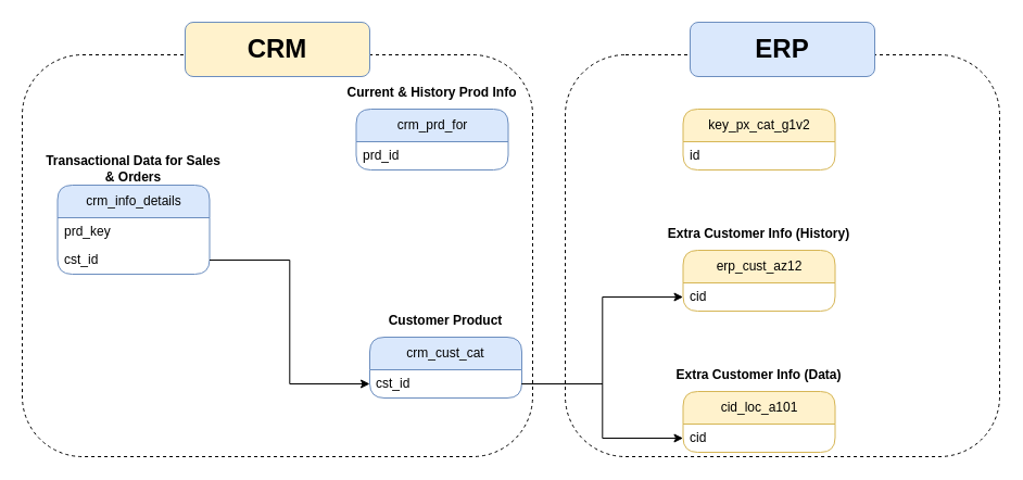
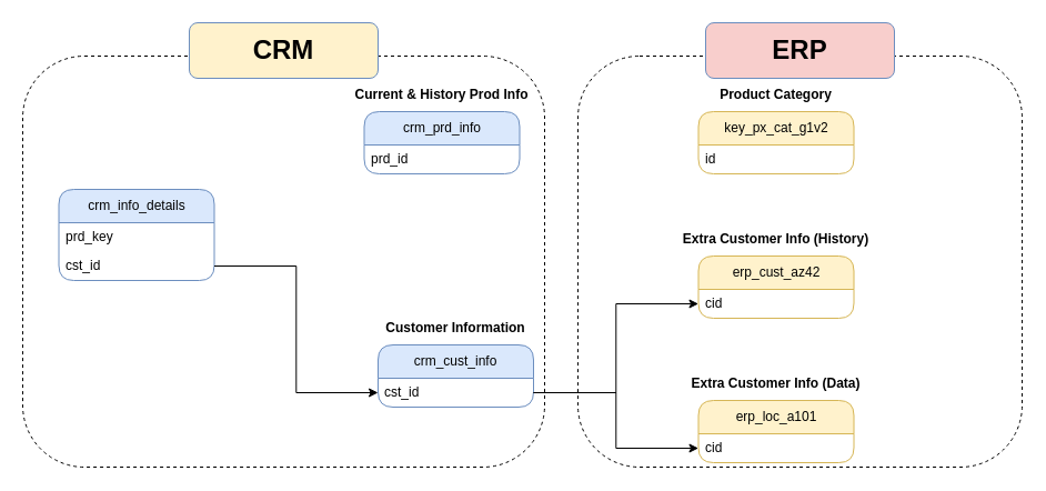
- <mxCell id="27" value="&lt;h1&gt;ERP&lt;/h1&gt;" style="rounded=1;whiteSpace=wrap;html=1;fillColor=#dae8fc;strokeColor=#6c8ebf;" vertex="1" parent="1"><mxGeometry x="635" y="20" width="170" height="50" as="geometry" /></mxCell>
+ <mxCell id="27" value="&lt;h1&gt;ERP&lt;/h1&gt;" style="rounded=1;whiteSpace=wrap;html=1;fillColor=#f8cecc;strokeColor=#6c8ebf;" vertex="1" parent="1"><mxGeometry x="635" y="20" width="170" height="50" as="geometry" /></mxCell>
+ <mxCell id="23" value="Product Category" style="rounded=1;whiteSpace=wrap;html=1;fillColor=none;dashed=1;fontStyle=1;strokeColor=none;" vertex="1" parent="1"><mxGeometry x="606" y="70" width="185" height="30" as="geometry" /></mxCell>
- <mxCell id="5" value="crm_prd_for" style="swimlane;fontStyle=0;childLayout=stackLayout;horizontal=1;startSize=30;horizontalStack=0;resizeParent=1;resizeParentMax=0;resizeLast=0;collapsible=1;marginBottom=0;whiteSpace=wrap;html=1;rounded=1;fillColor=#dae8fc;strokeColor=#6c8ebf;" vertex="1" parent="1"><mxGeometry x="327.5" y="100" width="140" height="56" as="geometry" /></mxCell>
+ <mxCell id="5" value="crm_prd_info" style="swimlane;fontStyle=0;childLayout=stackLayout;horizontal=1;startSize=30;horizontalStack=0;resizeParent=1;resizeParentMax=0;resizeLast=0;collapsible=1;marginBottom=0;whiteSpace=wrap;html=1;rounded=1;fillColor=#dae8fc;strokeColor=#6c8ebf;" vertex="1" parent="1"><mxGeometry x="327.5" y="100" width="140" height="56" as="geometry" /></mxCell>
- <mxCell id="11" value="Transactional Data for Sales &amp;amp; Orders" style="rounded=1;whiteSpace=wrap;html=1;fillColor=none;dashed=1;fontStyle=1;strokeColor=none;" vertex="1" parent="1"><mxGeometry x="40" y="140" width="165" height="30" as="geometry" /></mxCell>
- <mxCell id="13" value="erp_cust_az12" style="swimlane;fontStyle=0;childLayout=stackLayout;horizontal=1;startSize=30;horizontalStack=0;resizeParent=1;resizeParentMax=0;resizeLast=0;collapsible=1;marginBottom=0;whiteSpace=wrap;html=1;rounded=1;fillColor=#fff2cc;strokeColor=#d6b656;" vertex="1" parent="1"><mxGeometry x="628.5" y="230" width="140" height="56" as="geometry" /></mxCell>
+ <mxCell id="13" value="erp_cust_az42" style="swimlane;fontStyle=0;childLayout=stackLayout;horizontal=1;startSize=30;horizontalStack=0;resizeParent=1;resizeParentMax=0;resizeLast=0;collapsible=1;marginBottom=0;whiteSpace=wrap;html=1;rounded=1;fillColor=#fff2cc;strokeColor=#d6b656;" vertex="1" parent="1"><mxGeometry x="628.5" y="230" width="140" height="56" as="geometry" /></mxCell>
- <mxCell id="4" value="Customer Product" style="rounded=1;whiteSpace=wrap;html=1;fillColor=none;dashed=1;fontStyle=1;strokeColor=none;" vertex="1" parent="1"><mxGeometry x="345" y="280" width="130" height="30" as="geometry" /></mxCell>
+ <mxCell id="4" value="Customer Information" style="rounded=1;whiteSpace=wrap;html=1;fillColor=none;dashed=1;fontStyle=1;strokeColor=none;" vertex="1" parent="1"><mxGeometry x="345" y="280" width="130" height="30" as="geometry" /></mxCell>
- <mxCell id="2" value="crm_cust_cat" style="swimlane;fontStyle=0;childLayout=stackLayout;horizontal=1;startSize=30;horizontalStack=0;resizeParent=1;resizeParentMax=0;resizeLast=0;collapsible=1;marginBottom=0;whiteSpace=wrap;html=1;rounded=1;fillColor=#dae8fc;strokeColor=#6c8ebf;" vertex="1" parent="1"><mxGeometry x="340" y="310" width="140" height="56" as="geometry" /></mxCell>
+ <mxCell id="2" value="crm_cust_info" style="swimlane;fontStyle=0;childLayout=stackLayout;horizontal=1;startSize=30;horizontalStack=0;resizeParent=1;resizeParentMax=0;resizeLast=0;collapsible=1;marginBottom=0;whiteSpace=wrap;html=1;rounded=1;fillColor=#dae8fc;strokeColor=#6c8ebf;" vertex="1" parent="1"><mxGeometry x="340" y="310" width="140" height="56" as="geometry" /></mxCell>
- <mxCell id="17" value="cid_loc_a101" style="swimlane;fontStyle=0;childLayout=stackLayout;horizontal=1;startSize=30;horizontalStack=0;resizeParent=1;resizeParentMax=0;resizeLast=0;collapsible=1;marginBottom=0;whiteSpace=wrap;html=1;rounded=1;fillColor=#fff2cc;strokeColor=#d6b656;" vertex="1" parent="1"><mxGeometry x="628.5" y="360" width="140" height="56" as="geometry" /></mxCell>
+ <mxCell id="17" value="erp_loc_a101" style="swimlane;fontStyle=0;childLayout=stackLayout;horizontal=1;startSize=30;horizontalStack=0;resizeParent=1;resizeParentMax=0;resizeLast=0;collapsible=1;marginBottom=0;whiteSpace=wrap;html=1;rounded=1;fillColor=#fff2cc;strokeColor=#d6b656;" vertex="1" parent="1"><mxGeometry x="628.5" y="360" width="140" height="56" as="geometry" /></mxCell>
